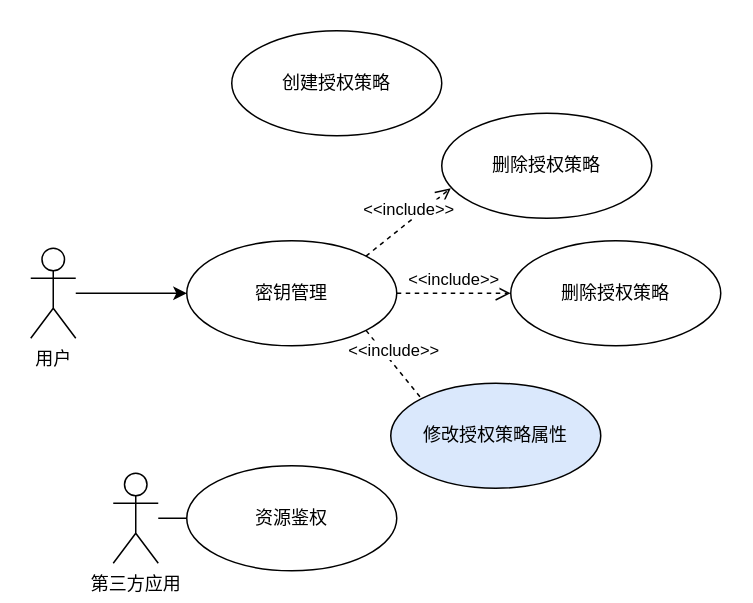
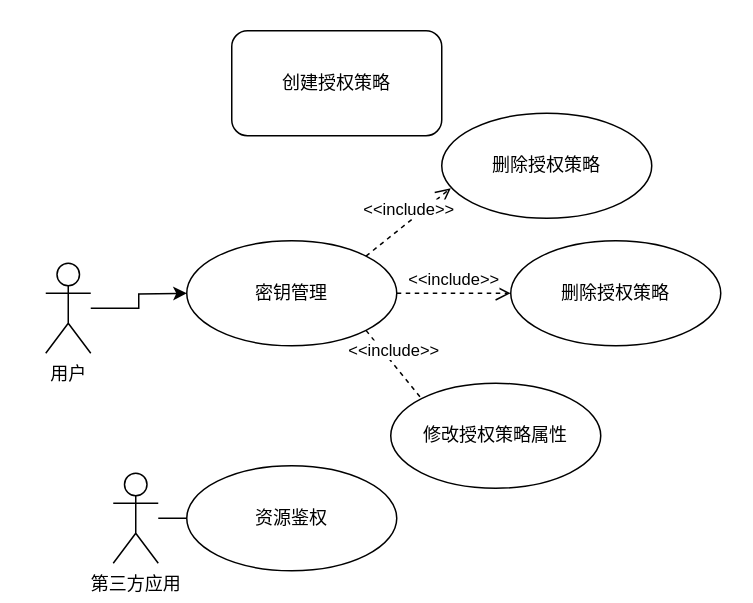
- <mxCell id="7" value="创建授权策略" style="ellipse;whiteSpace=wrap;html=1;" vertex="1" parent="1"><mxGeometry x="154" y="20" width="140" height="70" as="geometry" /></mxCell>
+ <mxCell id="7" value="创建授权策略" style="whiteSpace=wrap;html=1;rounded=1;" vertex="1" parent="1"><mxGeometry x="154" y="20" width="140" height="70" as="geometry" /></mxCell>
- <mxCell id="5" value="用户" style="shape=umlActor;verticalLabelPosition=bottom;verticalAlign=top;html=1;outlineConnect=0;" vertex="1" parent="1"><mxGeometry x="20" y="165" width="30" height="60" as="geometry" /></mxCell>
+ <mxCell id="5" value="用户" style="shape=umlActor;verticalLabelPosition=bottom;verticalAlign=top;html=1;outlineConnect=0;" vertex="1" parent="1"><mxGeometry x="30" y="175" width="30" height="60" as="geometry" /></mxCell>
- <mxCell id="11" value="修改授权策略属性" style="ellipse;whiteSpace=wrap;html=1;fillColor=#dae8fc;" vertex="1" parent="1"><mxGeometry x="260" y="255" width="140" height="70" as="geometry" /></mxCell>
+ <mxCell id="11" value="修改授权策略属性" style="ellipse;whiteSpace=wrap;html=1;" vertex="1" parent="1"><mxGeometry x="260" y="255" width="140" height="70" as="geometry" /></mxCell>
